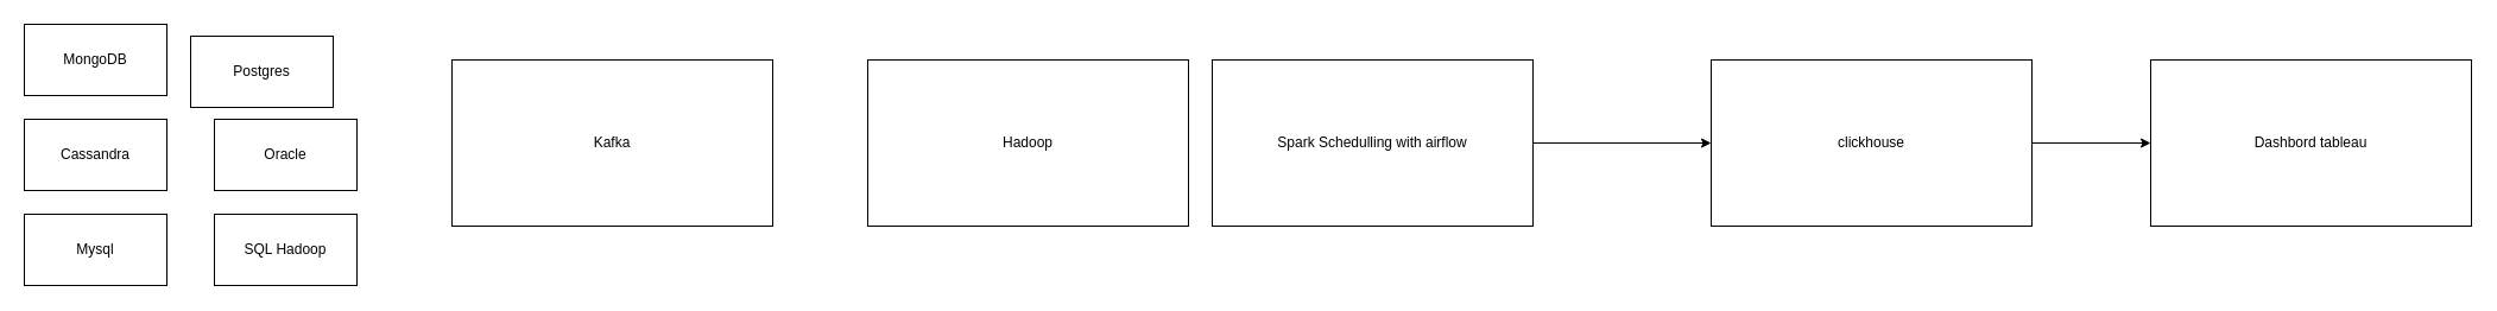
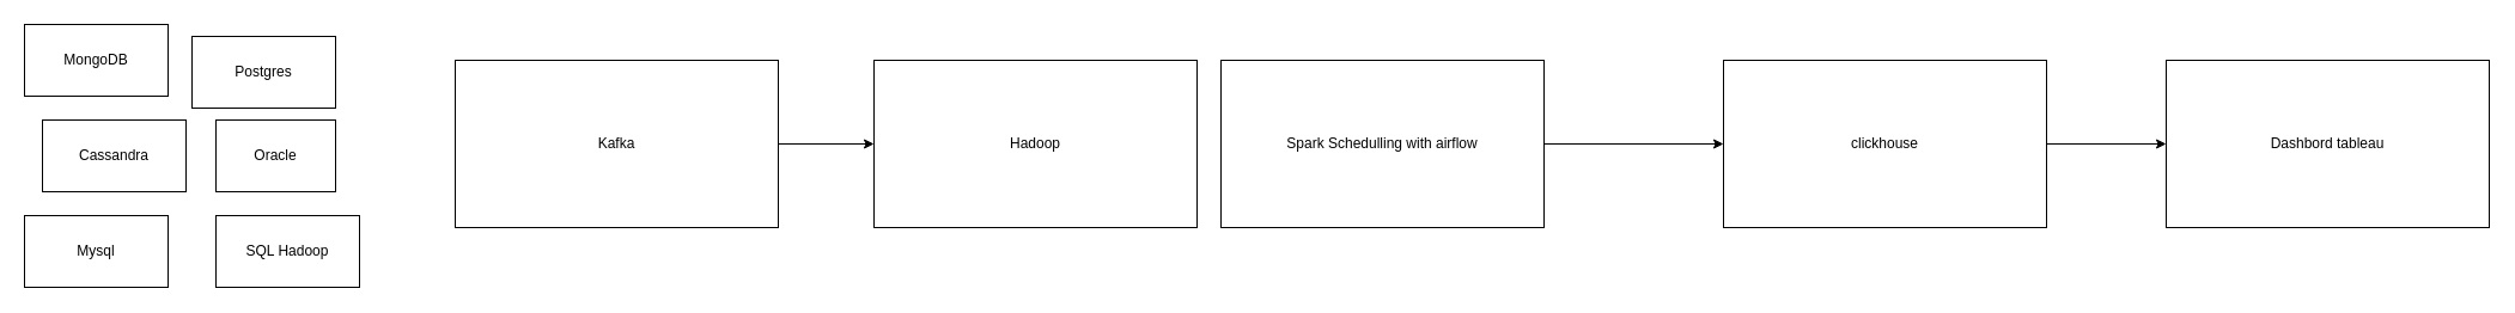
+ <mxCell id="8" style="edgeStyle=orthogonalEdgeStyle;rounded=0;orthogonalLoop=1;jettySize=auto;html=1;entryX=0;entryY=0.5;entryDx=0;entryDy=0;" parent="1" source="9" target="10" edge="1"><mxGeometry relative="1" as="geometry" /></mxCell>
- <mxCell id="3" value="Cassandra" style="rounded=0;whiteSpace=wrap;html=1;" parent="1" vertex="1"><mxGeometry x="20" y="100" width="120" height="60" as="geometry" /></mxCell>
+ <mxCell id="3" value="Cassandra" style="rounded=0;whiteSpace=wrap;html=1;" parent="1" vertex="1"><mxGeometry x="35" y="100" width="120" height="60" as="geometry" /></mxCell>
- <mxCell id="6" value="Oracle" style="rounded=0;whiteSpace=wrap;html=1;" parent="1" vertex="1"><mxGeometry x="180" y="100" width="120" height="60" as="geometry" /></mxCell>
+ <mxCell id="6" value="Oracle" style="rounded=0;whiteSpace=wrap;html=1;" parent="1" vertex="1"><mxGeometry x="180" y="100" width="100" height="60" as="geometry" /></mxCell>
